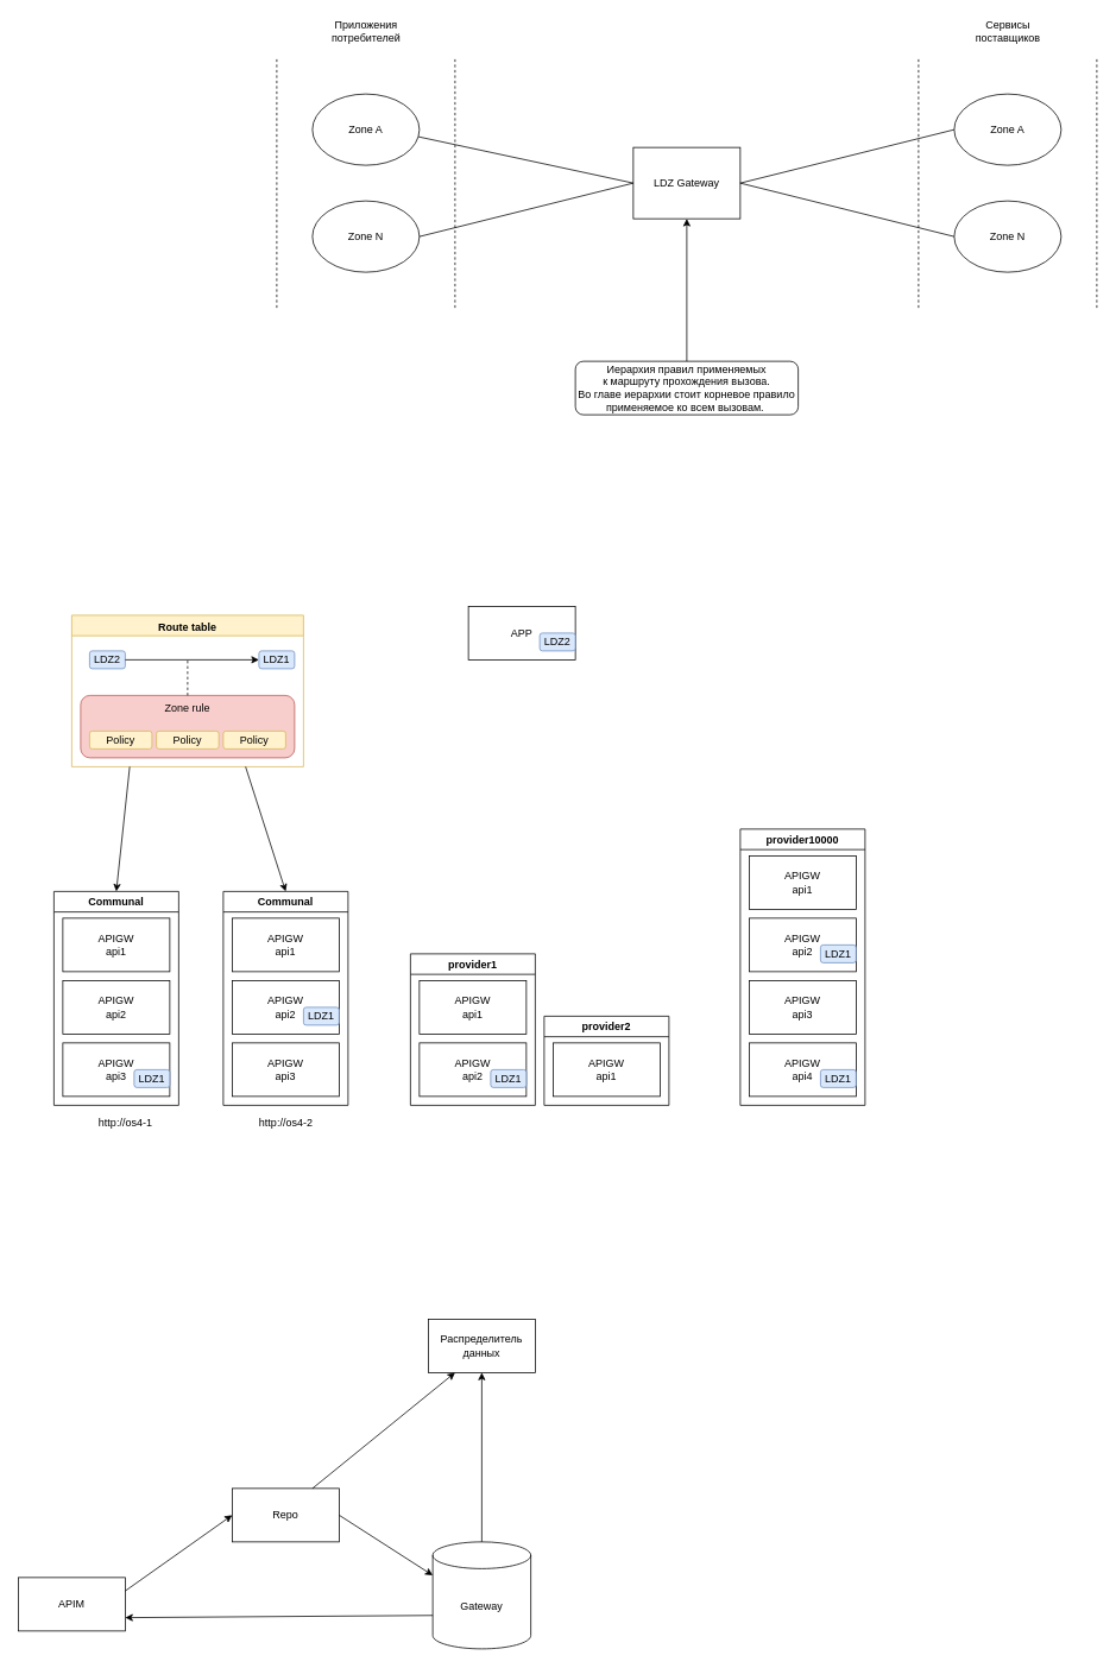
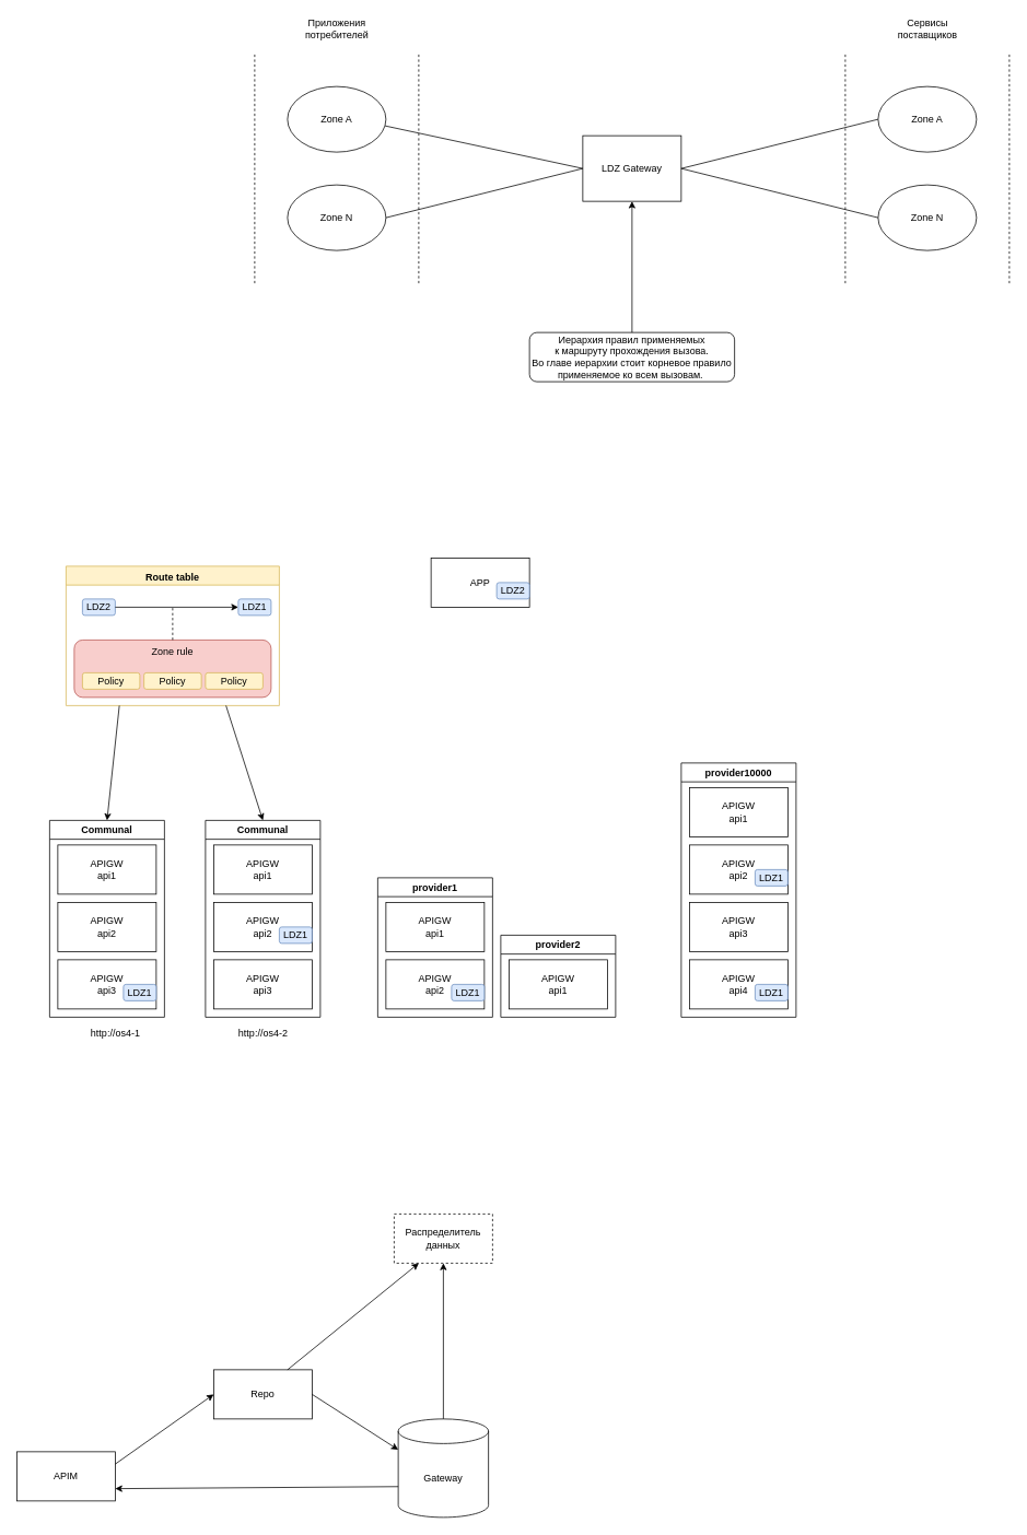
- <mxCell id="37" value="Распределитель&lt;br&gt;данных" style="rounded=0;whiteSpace=wrap;html=1;" vertex="1" parent="1"><mxGeometry x="480" y="1480" width="120" height="60" as="geometry" /></mxCell>
+ <mxCell id="37" value="Распределитель&lt;br&gt;данных" style="rounded=0;whiteSpace=wrap;html=1;dashed=1;" vertex="1" parent="1"><mxGeometry x="480" y="1480" width="120" height="60" as="geometry" /></mxCell>
